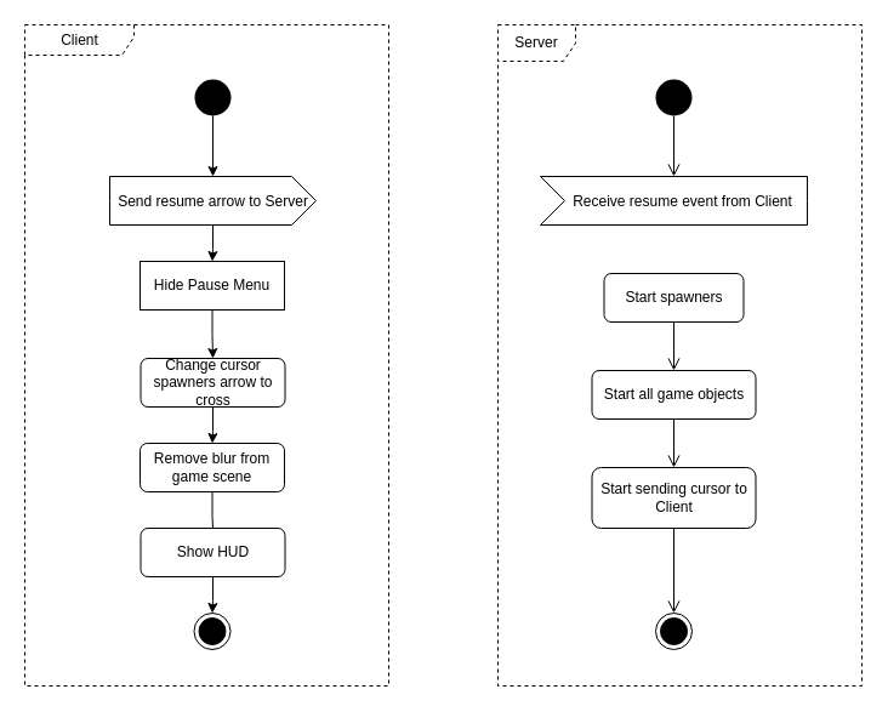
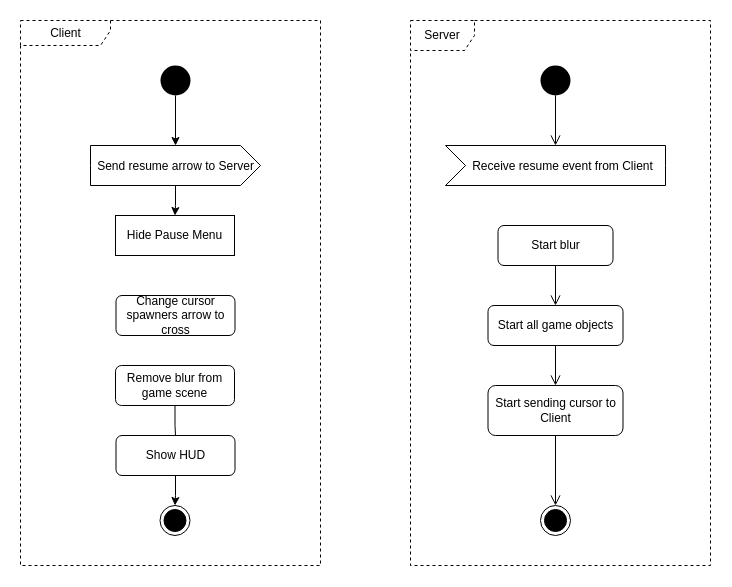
- <mxCell id="20" value="Start spawners" style="rounded=1;whiteSpace=wrap;html=1;strokeColor=#000000;" vertex="1" parent="1"><mxGeometry x="497.5" y="225" width="115" height="40" as="geometry" /></mxCell>
+ <mxCell id="20" value="Start blur" style="rounded=1;whiteSpace=wrap;html=1;strokeColor=#000000;" vertex="1" parent="1"><mxGeometry x="497.5" y="225" width="115" height="40" as="geometry" /></mxCell>
- <mxCell id="5" style="edgeStyle=orthogonalEdgeStyle;rounded=0;orthogonalLoop=1;jettySize=auto;html=1;entryX=0.5;entryY=0;entryDx=0;entryDy=0;" edge="1" parent="1" source="6" target="8"><mxGeometry relative="1" as="geometry" /></mxCell>
- <mxCell id="7" style="edgeStyle=orthogonalEdgeStyle;rounded=0;orthogonalLoop=1;jettySize=auto;html=1;" edge="1" parent="1" source="8" target="10"><mxGeometry relative="1" as="geometry" /></mxCell>
